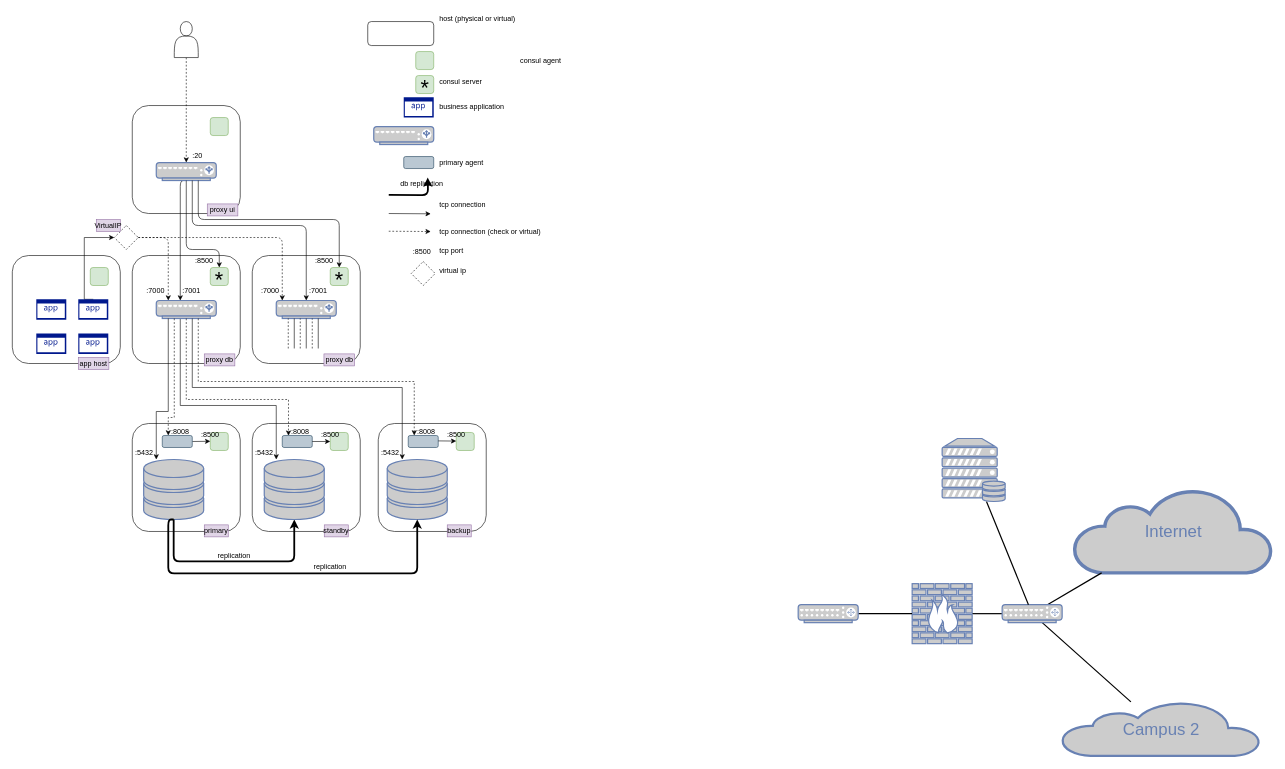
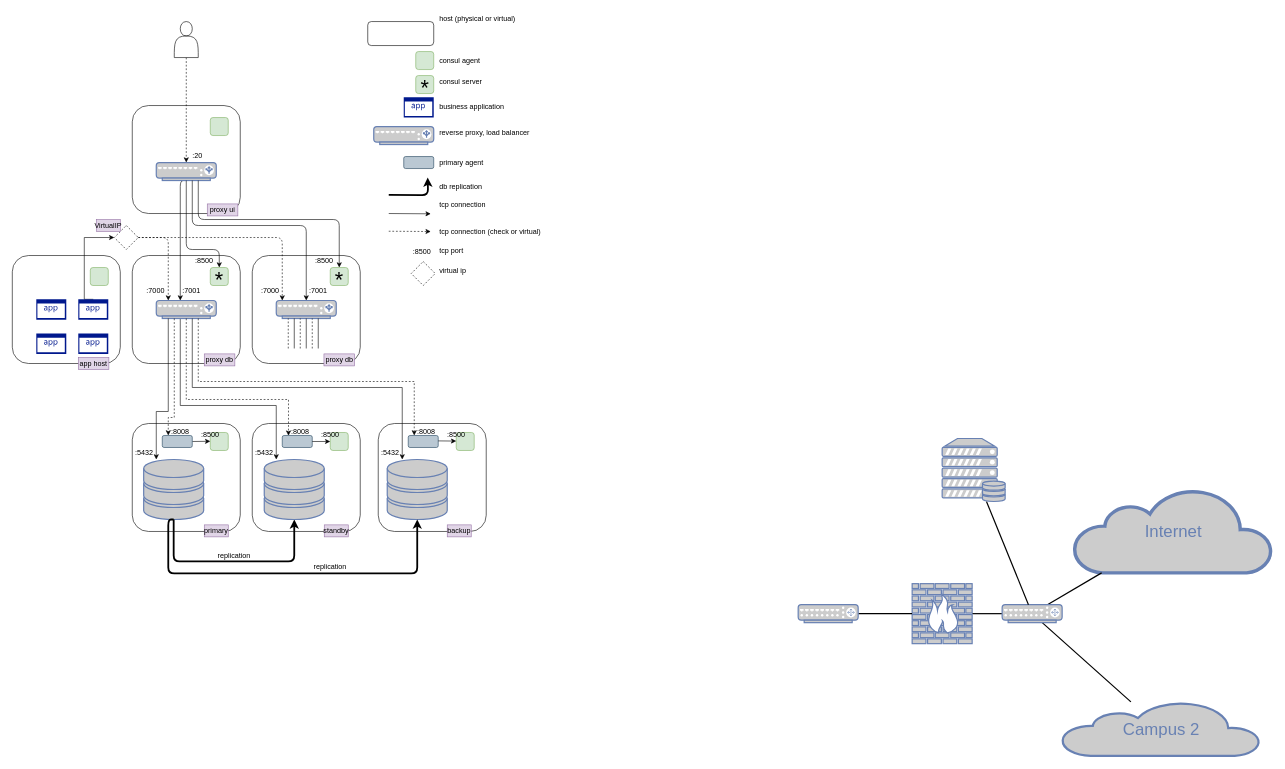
- <mxCell id="108" value="consul agent" style="text;html=1;strokeColor=none;fillColor=none;align=left;verticalAlign=middle;whiteSpace=wrap;rounded=0;" vertex="1" parent="1"><mxGeometry x="865" y="90" width="160" height="20" as="geometry" /></mxCell>
+ <mxCell id="108" value="consul agent" style="text;html=1;strokeColor=none;fillColor=none;align=left;verticalAlign=middle;whiteSpace=wrap;rounded=0;" vertex="1" parent="1"><mxGeometry x="730" y="90" width="160" height="20" as="geometry" /></mxCell>
+ <mxCell id="111" value="reverse proxy, load balancer" style="text;html=1;strokeColor=none;fillColor=none;align=left;verticalAlign=middle;whiteSpace=wrap;rounded=0;" vertex="1" parent="1"><mxGeometry x="730" y="210" width="160" height="20" as="geometry" /></mxCell>
- <mxCell id="113" value="db replication" style="text;html=1;strokeColor=none;fillColor=none;align=left;verticalAlign=middle;whiteSpace=wrap;rounded=0;" vertex="1" parent="1"><mxGeometry x="665" y="295" width="160" height="20" as="geometry" /></mxCell>
+ <mxCell id="113" value="db replication" style="text;html=1;strokeColor=none;fillColor=none;align=left;verticalAlign=middle;whiteSpace=wrap;rounded=0;" vertex="1" parent="1"><mxGeometry x="730" y="300" width="160" height="20" as="geometry" /></mxCell>
